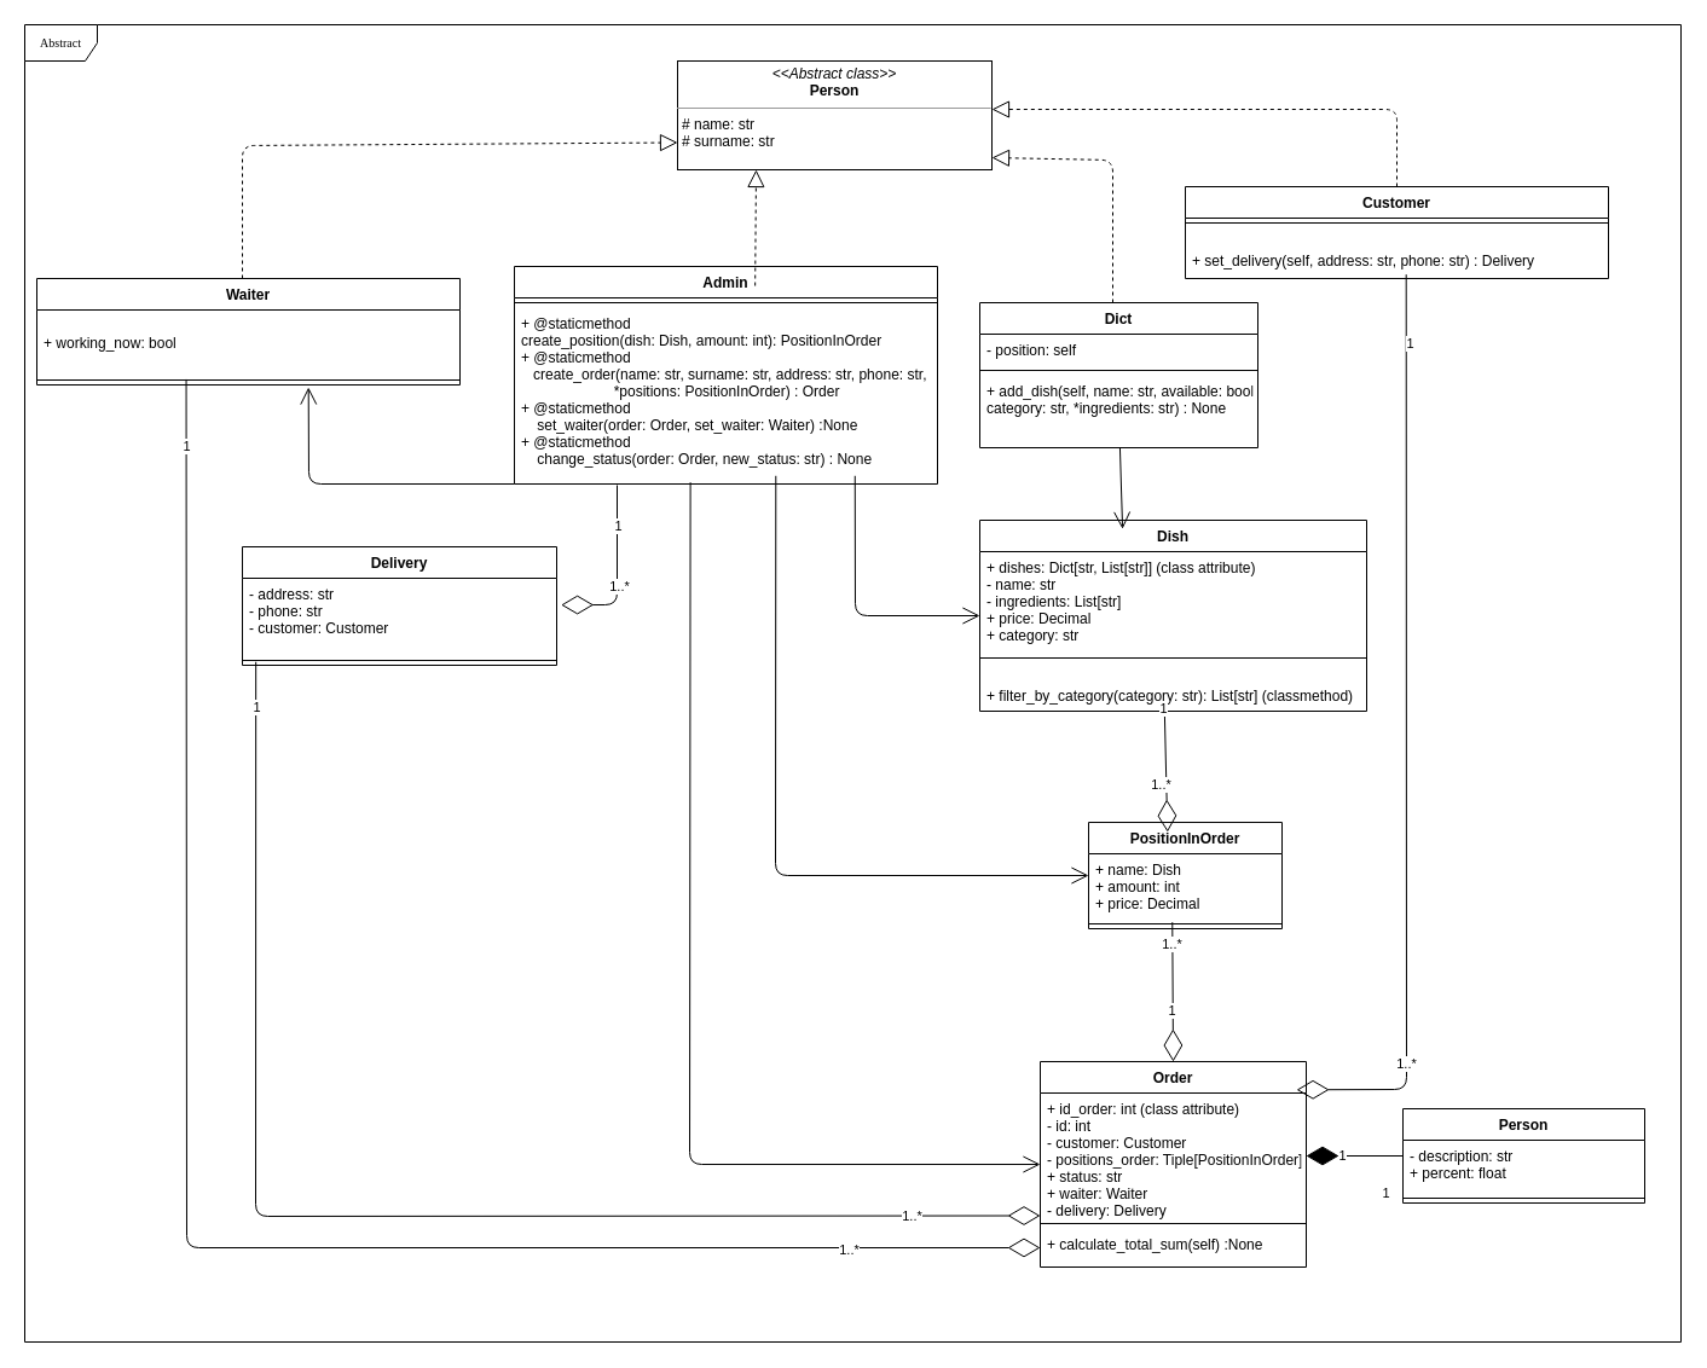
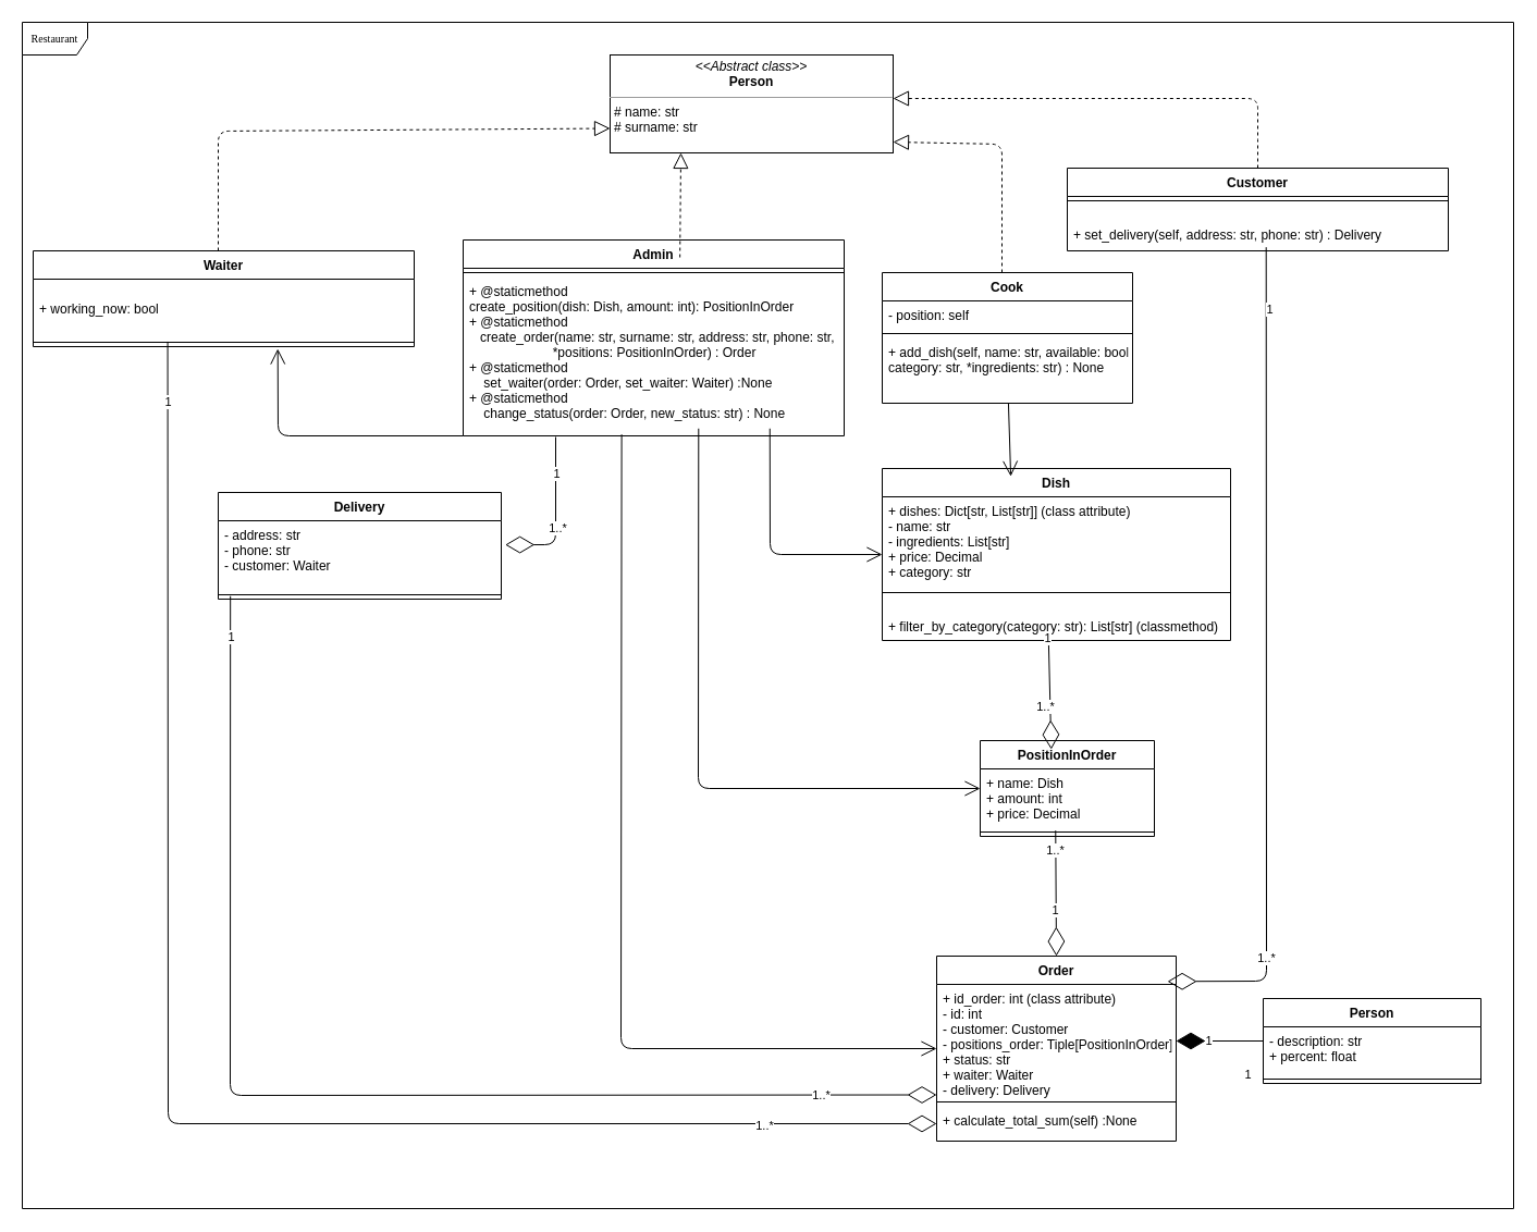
- <mxCell id="2" value="Abstract" style="shape=umlFrame;whiteSpace=wrap;html=1;rounded=0;shadow=0;comic=0;labelBackgroundColor=none;strokeWidth=1;fontFamily=Verdana;fontSize=10;align=center;" parent="1" vertex="1"><mxGeometry x="20" y="20" width="1370" height="1090" as="geometry" /></mxCell>
+ <mxCell id="2" value="Restaurant" style="shape=umlFrame;whiteSpace=wrap;html=1;rounded=0;shadow=0;comic=0;labelBackgroundColor=none;strokeWidth=1;fontFamily=Verdana;fontSize=10;align=center;" parent="1" vertex="1"><mxGeometry x="20" y="20" width="1370" height="1090" as="geometry" /></mxCell>
- <mxCell id="29" value="Dict" style="swimlane;fontStyle=1;align=center;verticalAlign=top;childLayout=stackLayout;horizontal=1;startSize=26;horizontalStack=0;resizeParent=1;resizeParentMax=0;resizeLast=0;collapsible=1;marginBottom=0;" parent="1" vertex="1"><mxGeometry x="810" y="250" width="230" height="120" as="geometry" /></mxCell>
+ <mxCell id="29" value="Cook" style="swimlane;fontStyle=1;align=center;verticalAlign=top;childLayout=stackLayout;horizontal=1;startSize=26;horizontalStack=0;resizeParent=1;resizeParentMax=0;resizeLast=0;collapsible=1;marginBottom=0;" parent="1" vertex="1"><mxGeometry x="810" y="250" width="230" height="120" as="geometry" /></mxCell>
- <mxCell id="27" value="- address: str&#10;- phone: str&#10;- customer: Customer" style="text;strokeColor=none;fillColor=none;align=left;verticalAlign=top;spacingLeft=4;spacingRight=4;overflow=hidden;rotatable=0;points=[[0,0.5],[1,0.5]];portConstraint=eastwest;" parent="26" vertex="1"><mxGeometry y="26" width="260" height="64" as="geometry" /></mxCell>
+ <mxCell id="27" value="- address: str&#10;- phone: str&#10;- customer: Waiter" style="text;strokeColor=none;fillColor=none;align=left;verticalAlign=top;spacingLeft=4;spacingRight=4;overflow=hidden;rotatable=0;points=[[0,0.5],[1,0.5]];portConstraint=eastwest;" parent="26" vertex="1"><mxGeometry y="26" width="260" height="64" as="geometry" /></mxCell>
